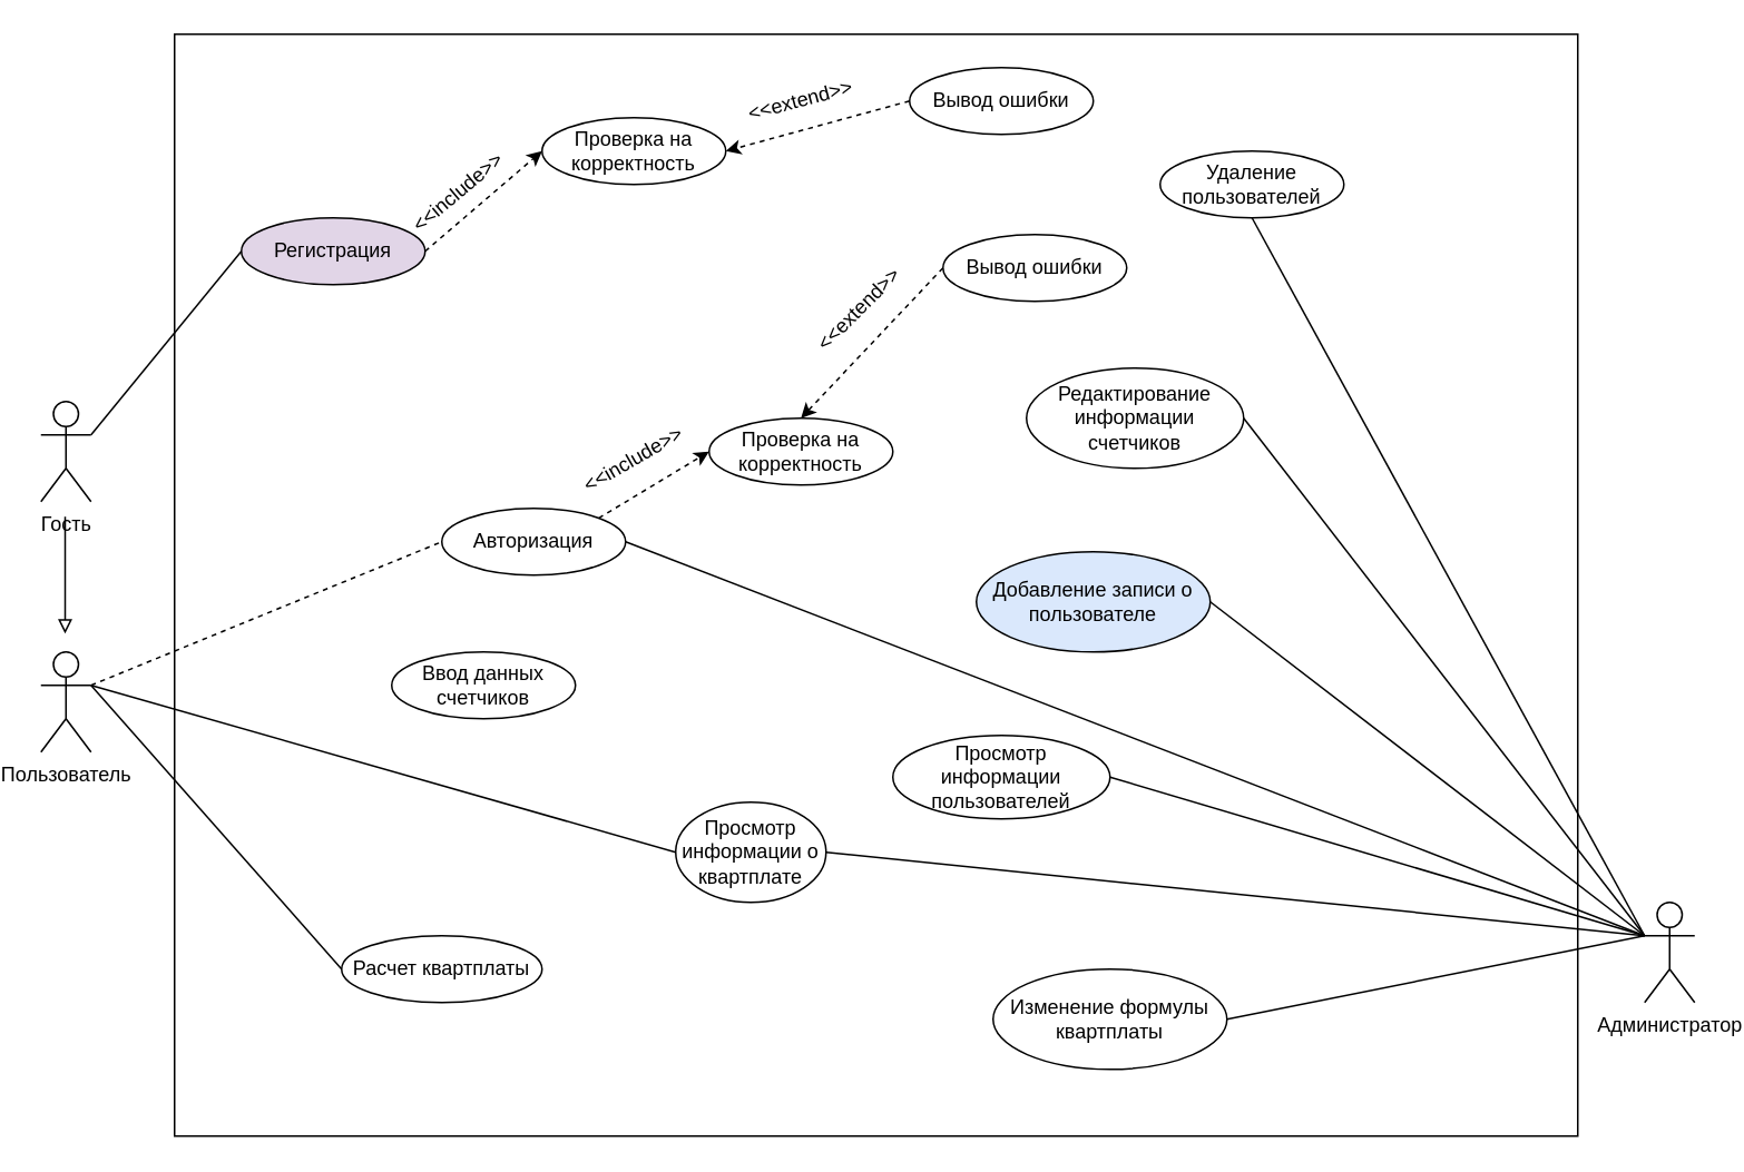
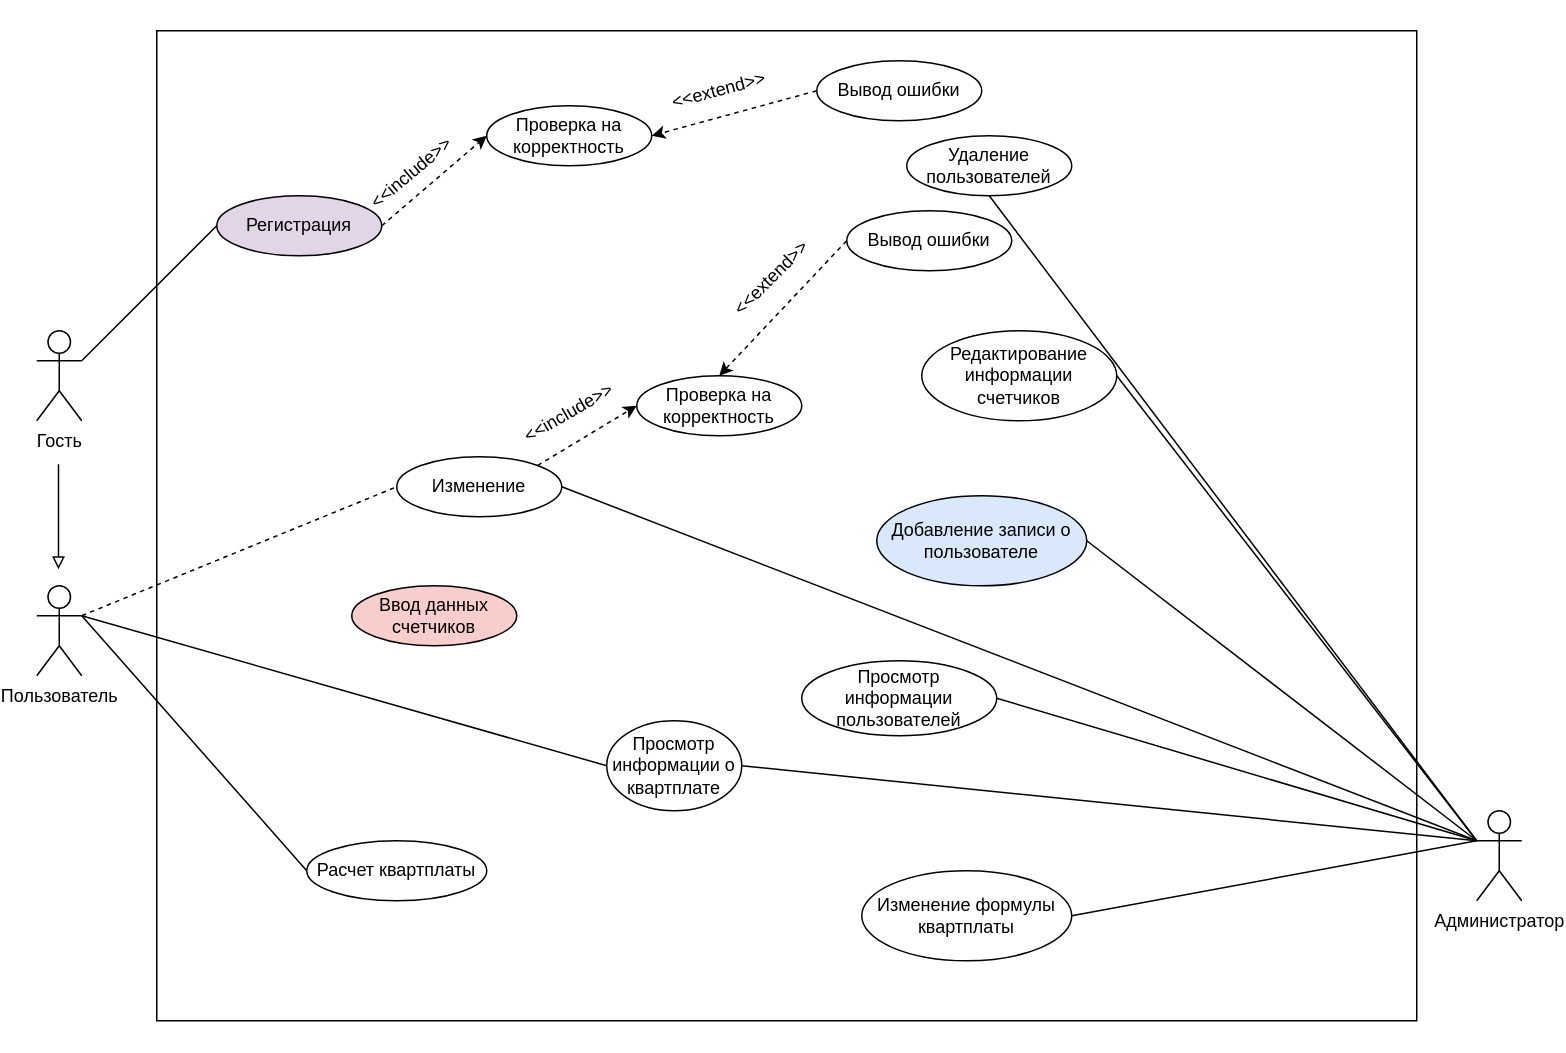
- <mxCell id="25" value="Удаление пользователей" style="ellipse;whiteSpace=wrap;html=1;" vertex="1" parent="1"><mxGeometry x="690" y="90" width="110" height="40" as="geometry" /></mxCell>
+ <mxCell id="25" value="Удаление пользователей" style="ellipse;whiteSpace=wrap;html=1;" vertex="1" parent="1"><mxGeometry x="600" y="90" width="110" height="40" as="geometry" /></mxCell>
- <mxCell id="2" value="Гость" style="shape=umlActor;verticalLabelPosition=bottom;verticalAlign=top;html=1;outlineConnect=0;" vertex="1" parent="1"><mxGeometry x="20" y="240" width="30" height="60" as="geometry" /></mxCell>
+ <mxCell id="2" value="Гость" style="shape=umlActor;verticalLabelPosition=bottom;verticalAlign=top;html=1;outlineConnect=0;" vertex="1" parent="1"><mxGeometry x="20" y="220" width="30" height="60" as="geometry" /></mxCell>
- <mxCell id="9" value="Авторизация" style="ellipse;whiteSpace=wrap;html=1;" vertex="1" parent="1"><mxGeometry x="260" y="304" width="110" height="40" as="geometry" /></mxCell>
+ <mxCell id="9" value="Изменение" style="ellipse;whiteSpace=wrap;html=1;" vertex="1" parent="1"><mxGeometry x="260" y="304" width="110" height="40" as="geometry" /></mxCell>
- <mxCell id="10" value="Ввод данных счетчиков" style="ellipse;whiteSpace=wrap;html=1;" vertex="1" parent="1"><mxGeometry x="230" y="390" width="110" height="40" as="geometry" /></mxCell>
+ <mxCell id="10" value="Ввод данных счетчиков" style="ellipse;whiteSpace=wrap;html=1;fillColor=#f8cecc;" vertex="1" parent="1"><mxGeometry x="230" y="390" width="110" height="40" as="geometry" /></mxCell>
- <mxCell id="29" value="Изменение формулы квартплаты" style="ellipse;whiteSpace=wrap;html=1;" vertex="1" parent="1"><mxGeometry x="590" y="580" width="140" height="60" as="geometry" /></mxCell>
+ <mxCell id="29" value="Изменение формулы квартплаты" style="ellipse;whiteSpace=wrap;html=1;" vertex="1" parent="1"><mxGeometry x="570" y="580" width="140" height="60" as="geometry" /></mxCell>
